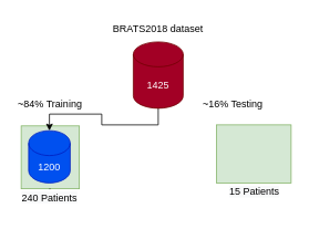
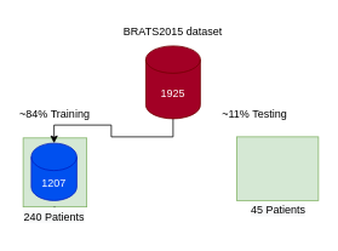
- <mxCell id="10" value="BRATS2018 dataset" style="text;html=1;strokeColor=none;fillColor=none;align=center;verticalAlign=middle;whiteSpace=wrap;rounded=0;" parent="1" vertex="1"><mxGeometry x="130" y="20" width="120" height="30" as="geometry" /></mxCell>
+ <mxCell id="10" value="BRATS2015 dataset" style="text;html=1;strokeColor=none;fillColor=none;align=center;verticalAlign=middle;whiteSpace=wrap;rounded=0;" parent="1" vertex="1"><mxGeometry x="130" y="20" width="120" height="30" as="geometry" /></mxCell>
- <mxCell id="5" value="1425" style="shape=cylinder3;whiteSpace=wrap;html=1;boundedLbl=1;backgroundOutline=1;size=15;fillColor=#a20025;strokeColor=#6F0000;fontColor=#ffffff;" parent="1" vertex="1"><mxGeometry x="160" y="50" width="60" height="80" as="geometry" /></mxCell>
+ <mxCell id="5" value="1925" style="shape=cylinder3;whiteSpace=wrap;html=1;boundedLbl=1;backgroundOutline=1;size=15;fillColor=#a20025;strokeColor=#6F0000;fontColor=#ffffff;" parent="1" vertex="1"><mxGeometry x="160" y="50" width="60" height="80" as="geometry" /></mxCell>
- <mxCell id="8" value="~16% Testing" style="text;html=1;strokeColor=none;fillColor=none;align=center;verticalAlign=middle;whiteSpace=wrap;rounded=0;" parent="1" vertex="1"><mxGeometry x="240" y="110" width="80" height="30" as="geometry" /></mxCell>
+ <mxCell id="8" value="~11% Testing" style="text;html=1;strokeColor=none;fillColor=none;align=center;verticalAlign=middle;whiteSpace=wrap;rounded=0;" parent="1" vertex="1"><mxGeometry x="240" y="110" width="80" height="30" as="geometry" /></mxCell>
- <mxCell id="6" value="1200" style="shape=cylinder3;whiteSpace=wrap;html=1;boundedLbl=1;backgroundOutline=1;size=15;fillColor=#0050ef;strokeColor=#001DBC;fontColor=#ffffff;" parent="1" vertex="1"><mxGeometry x="34" y="157" width="50" height="63" as="geometry" /></mxCell>
+ <mxCell id="6" value="1207" style="shape=cylinder3;whiteSpace=wrap;html=1;boundedLbl=1;backgroundOutline=1;size=15;fillColor=#0050ef;strokeColor=#001DBC;fontColor=#ffffff;" parent="1" vertex="1"><mxGeometry x="34" y="157" width="50" height="63" as="geometry" /></mxCell>
- <mxCell id="9" value="&lt;span style=&quot;color: rgb(0, 0, 0); font-family: Helvetica; font-size: 12px; font-style: normal; font-variant-ligatures: normal; font-variant-caps: normal; font-weight: 400; letter-spacing: normal; orphans: 2; text-align: center; text-indent: 0px; text-transform: none; widows: 2; word-spacing: 0px; -webkit-text-stroke-width: 0px; background-color: rgb(248, 249, 250); text-decoration-thickness: initial; text-decoration-style: initial; text-decoration-color: initial; float: none; display: inline !important;&quot;&gt;15 Patients&lt;/span&gt;" style="text;whiteSpace=wrap;html=1;" parent="1" vertex="1"><mxGeometry x="274" y="217" width="74" height="30" as="geometry" /></mxCell>
+ <mxCell id="9" value="&lt;span style=&quot;color: rgb(0, 0, 0); font-family: Helvetica; font-size: 12px; font-style: normal; font-variant-ligatures: normal; font-variant-caps: normal; font-weight: 400; letter-spacing: normal; orphans: 2; text-align: center; text-indent: 0px; text-transform: none; widows: 2; word-spacing: 0px; -webkit-text-stroke-width: 0px; background-color: rgb(248, 249, 250); text-decoration-thickness: initial; text-decoration-style: initial; text-decoration-color: initial; float: none; display: inline !important;&quot;&gt;45 Patients&lt;/span&gt;" style="text;whiteSpace=wrap;html=1;" parent="1" vertex="1"><mxGeometry x="274" y="217" width="74" height="30" as="geometry" /></mxCell>
